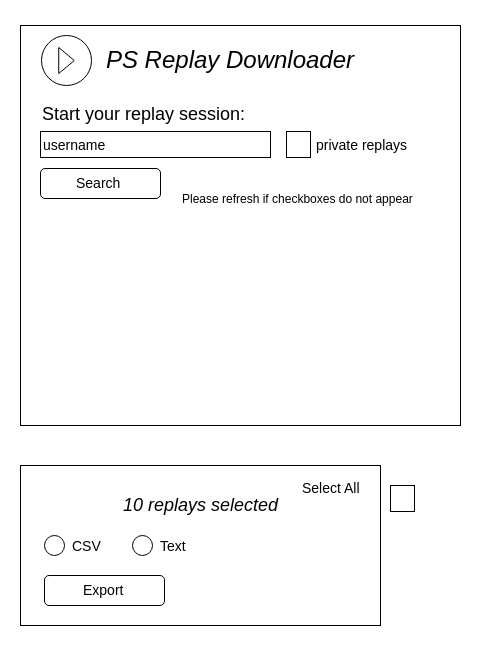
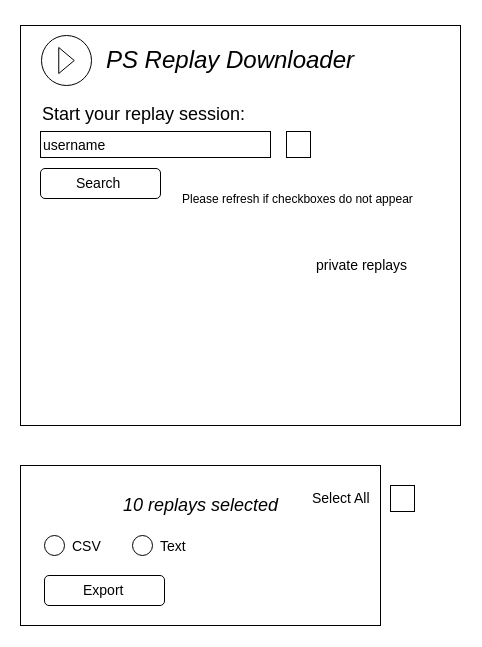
- <mxCell id="9" value="&lt;font style=&quot;font-size: 14px;&quot;&gt;private replays&lt;/font&gt;" style="text;html=1;strokeColor=none;fillColor=none;align=left;verticalAlign=middle;whiteSpace=wrap;rounded=0;fontSize=36;" parent="1" vertex="1"><mxGeometry x="314" y="127" width="100" height="20" as="geometry" /></mxCell>
+ <mxCell id="9" value="&lt;font style=&quot;font-size: 14px;&quot;&gt;private replays&lt;/font&gt;" style="text;html=1;strokeColor=none;fillColor=none;align=left;verticalAlign=middle;whiteSpace=wrap;rounded=0;fontSize=36;" parent="1" vertex="1"><mxGeometry x="314" y="247" width="100" height="20" as="geometry" /></mxCell>
- <mxCell id="14" value="&lt;font style=&quot;font-size: 14px;&quot;&gt;Select All&lt;/font&gt;" style="text;html=1;strokeColor=none;fillColor=none;align=left;verticalAlign=middle;whiteSpace=wrap;rounded=0;fontSize=36;" parent="1" vertex="1"><mxGeometry x="300" y="470" width="70" height="20" as="geometry" /></mxCell>
+ <mxCell id="14" value="&lt;font style=&quot;font-size: 14px;&quot;&gt;Select All&lt;/font&gt;" style="text;html=1;strokeColor=none;fillColor=none;align=left;verticalAlign=middle;whiteSpace=wrap;rounded=0;fontSize=36;" parent="1" vertex="1"><mxGeometry x="310" y="480" width="70" height="20" as="geometry" /></mxCell>
